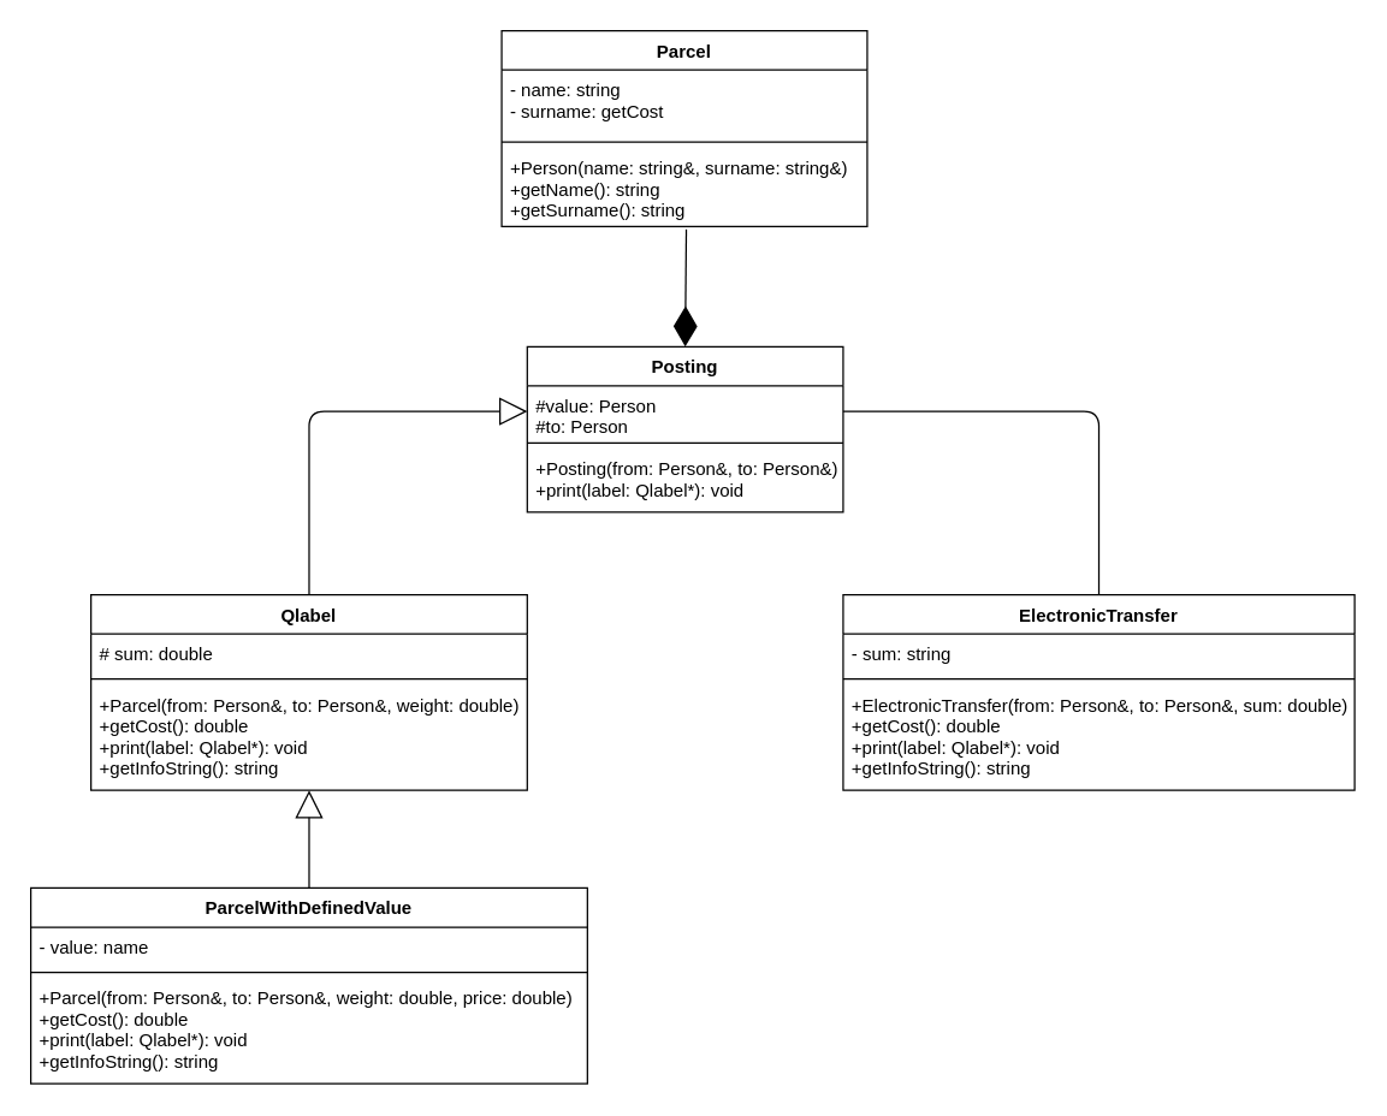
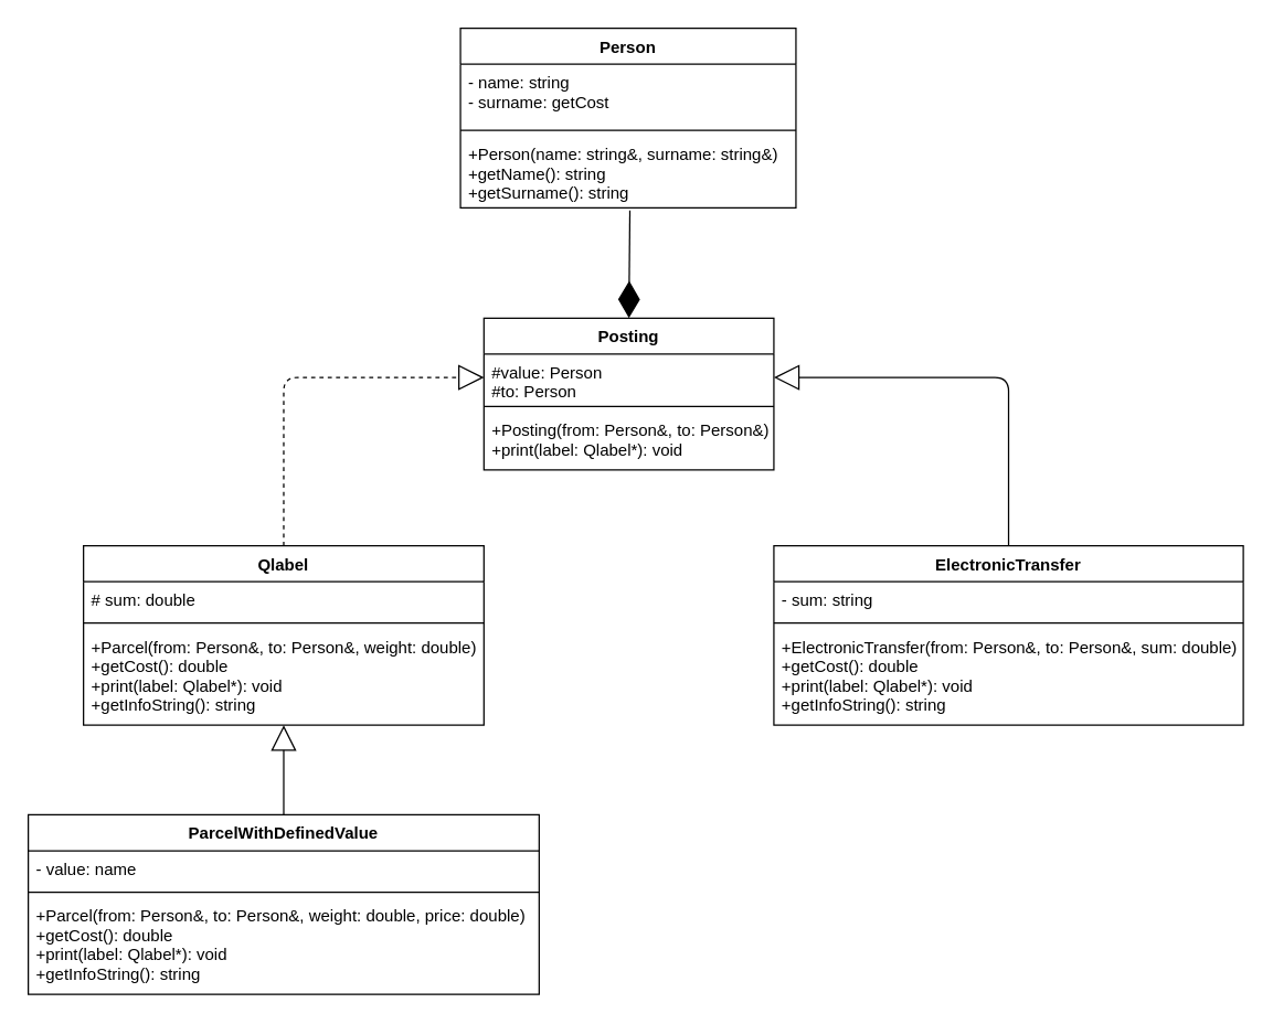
- <mxCell id="10" value="Parcel" style="swimlane;fontStyle=1;align=center;verticalAlign=top;childLayout=stackLayout;horizontal=1;startSize=26;horizontalStack=0;resizeParent=1;resizeParentMax=0;resizeLast=0;collapsible=1;marginBottom=0;" vertex="1" parent="1"><mxGeometry x="333" y="20" width="243" height="130" as="geometry" /></mxCell>
+ <mxCell id="10" value="Person" style="swimlane;fontStyle=1;align=center;verticalAlign=top;childLayout=stackLayout;horizontal=1;startSize=26;horizontalStack=0;resizeParent=1;resizeParentMax=0;resizeLast=0;collapsible=1;marginBottom=0;" vertex="1" parent="1"><mxGeometry x="333" y="20" width="243" height="130" as="geometry" /></mxCell>
- <mxCell id="15" value="" style="endArrow=block;endSize=16;endFill=0;html=1;exitX=0.5;exitY=0;exitDx=0;exitDy=0;entryX=0;entryY=0.5;entryDx=0;entryDy=0;edgeStyle=orthogonalEdgeStyle;" edge="1" parent="1" source="6" target="3"><mxGeometry width="160" relative="1" as="geometry"><mxPoint x="98" y="410" as="sourcePoint" /><mxPoint x="258" y="410" as="targetPoint" /></mxGeometry></mxCell>
+ <mxCell id="15" value="" style="endArrow=block;endSize=16;endFill=0;html=1;exitX=0.5;exitY=0;exitDx=0;exitDy=0;entryX=0;entryY=0.5;entryDx=0;entryDy=0;edgeStyle=orthogonalEdgeStyle;dashed=1;" edge="1" parent="1" source="6" target="3"><mxGeometry width="160" relative="1" as="geometry"><mxPoint x="98" y="410" as="sourcePoint" /><mxPoint x="258" y="410" as="targetPoint" /></mxGeometry></mxCell>
- <mxCell id="20" value="" style="endArrow=none;endSize=16;endFill=0;html=1;exitX=0.5;exitY=0;exitDx=0;exitDy=0;entryX=1;entryY=0.5;entryDx=0;entryDy=0;edgeStyle=orthogonalEdgeStyle;" edge="1" parent="1" source="16" target="3"><mxGeometry width="160" relative="1" as="geometry"><mxPoint x="298" y="360" as="sourcePoint" /><mxPoint x="458" y="360" as="targetPoint" /></mxGeometry></mxCell>
+ <mxCell id="20" value="" style="endArrow=block;endSize=16;endFill=0;html=1;exitX=0.5;exitY=0;exitDx=0;exitDy=0;entryX=1;entryY=0.5;entryDx=0;entryDy=0;edgeStyle=orthogonalEdgeStyle;" edge="1" parent="1" source="16" target="3"><mxGeometry width="160" relative="1" as="geometry"><mxPoint x="298" y="360" as="sourcePoint" /><mxPoint x="458" y="360" as="targetPoint" /></mxGeometry></mxCell>
